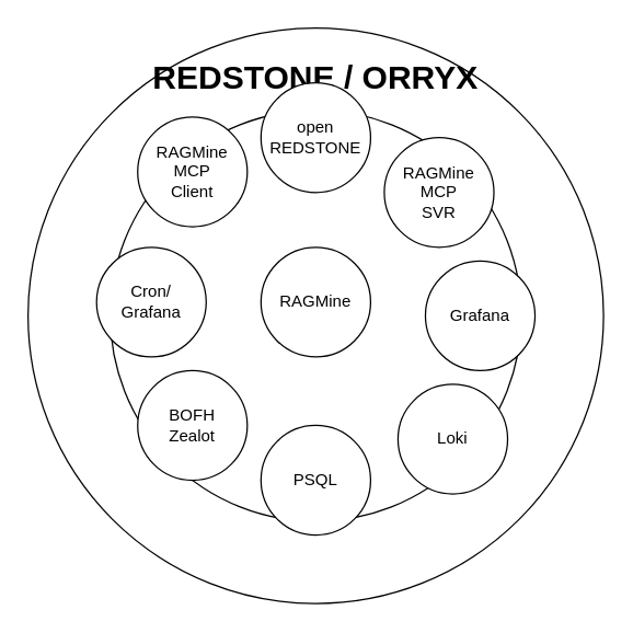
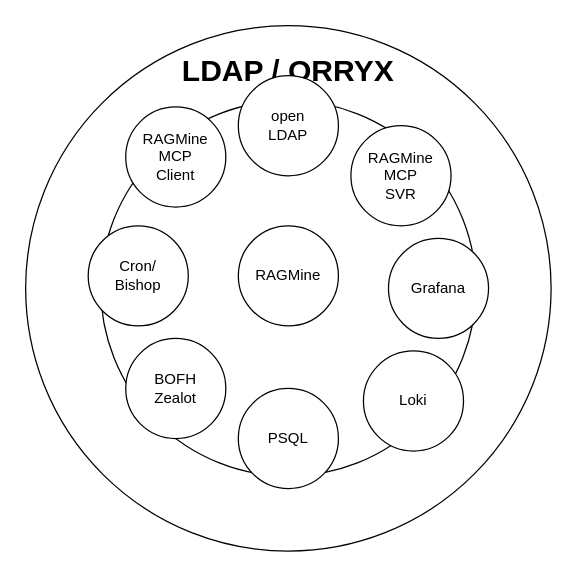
- <mxCell id="2" value="&lt;h1&gt;REDSTONE / ORRYX&lt;/h1&gt;" style="ellipse;whiteSpace=wrap;html=1;aspect=fixed;verticalAlign=top;direction=south;" vertex="1" parent="1"><mxGeometry x="20" y="20" width="420" height="420" as="geometry" /></mxCell>
+ <mxCell id="2" value="&lt;h1&gt;LDAP / ORRYX&lt;/h1&gt;" style="ellipse;whiteSpace=wrap;html=1;aspect=fixed;verticalAlign=top;direction=south;" vertex="1" parent="1"><mxGeometry x="20" y="20" width="420" height="420" as="geometry" /></mxCell>
- <mxCell id="4" value="open&lt;div&gt;REDSTONE&lt;/div&gt;" style="ellipse;whiteSpace=wrap;html=1;aspect=fixed;" parent="1" vertex="1"><mxGeometry x="190" y="60" width="80" height="80" as="geometry" /></mxCell>
+ <mxCell id="4" value="open&lt;div&gt;LDAP&lt;/div&gt;" style="ellipse;whiteSpace=wrap;html=1;aspect=fixed;" parent="1" vertex="1"><mxGeometry x="190" y="60" width="80" height="80" as="geometry" /></mxCell>
- <mxCell id="12" value="Cron/&lt;div&gt;Grafana&lt;/div&gt;" style="ellipse;whiteSpace=wrap;html=1;aspect=fixed;" parent="1" vertex="1"><mxGeometry x="70" y="180" width="80" height="80" as="geometry" /></mxCell>
+ <mxCell id="12" value="Cron/&lt;div&gt;Bishop&lt;/div&gt;" style="ellipse;whiteSpace=wrap;html=1;aspect=fixed;" parent="1" vertex="1"><mxGeometry x="70" y="180" width="80" height="80" as="geometry" /></mxCell>
